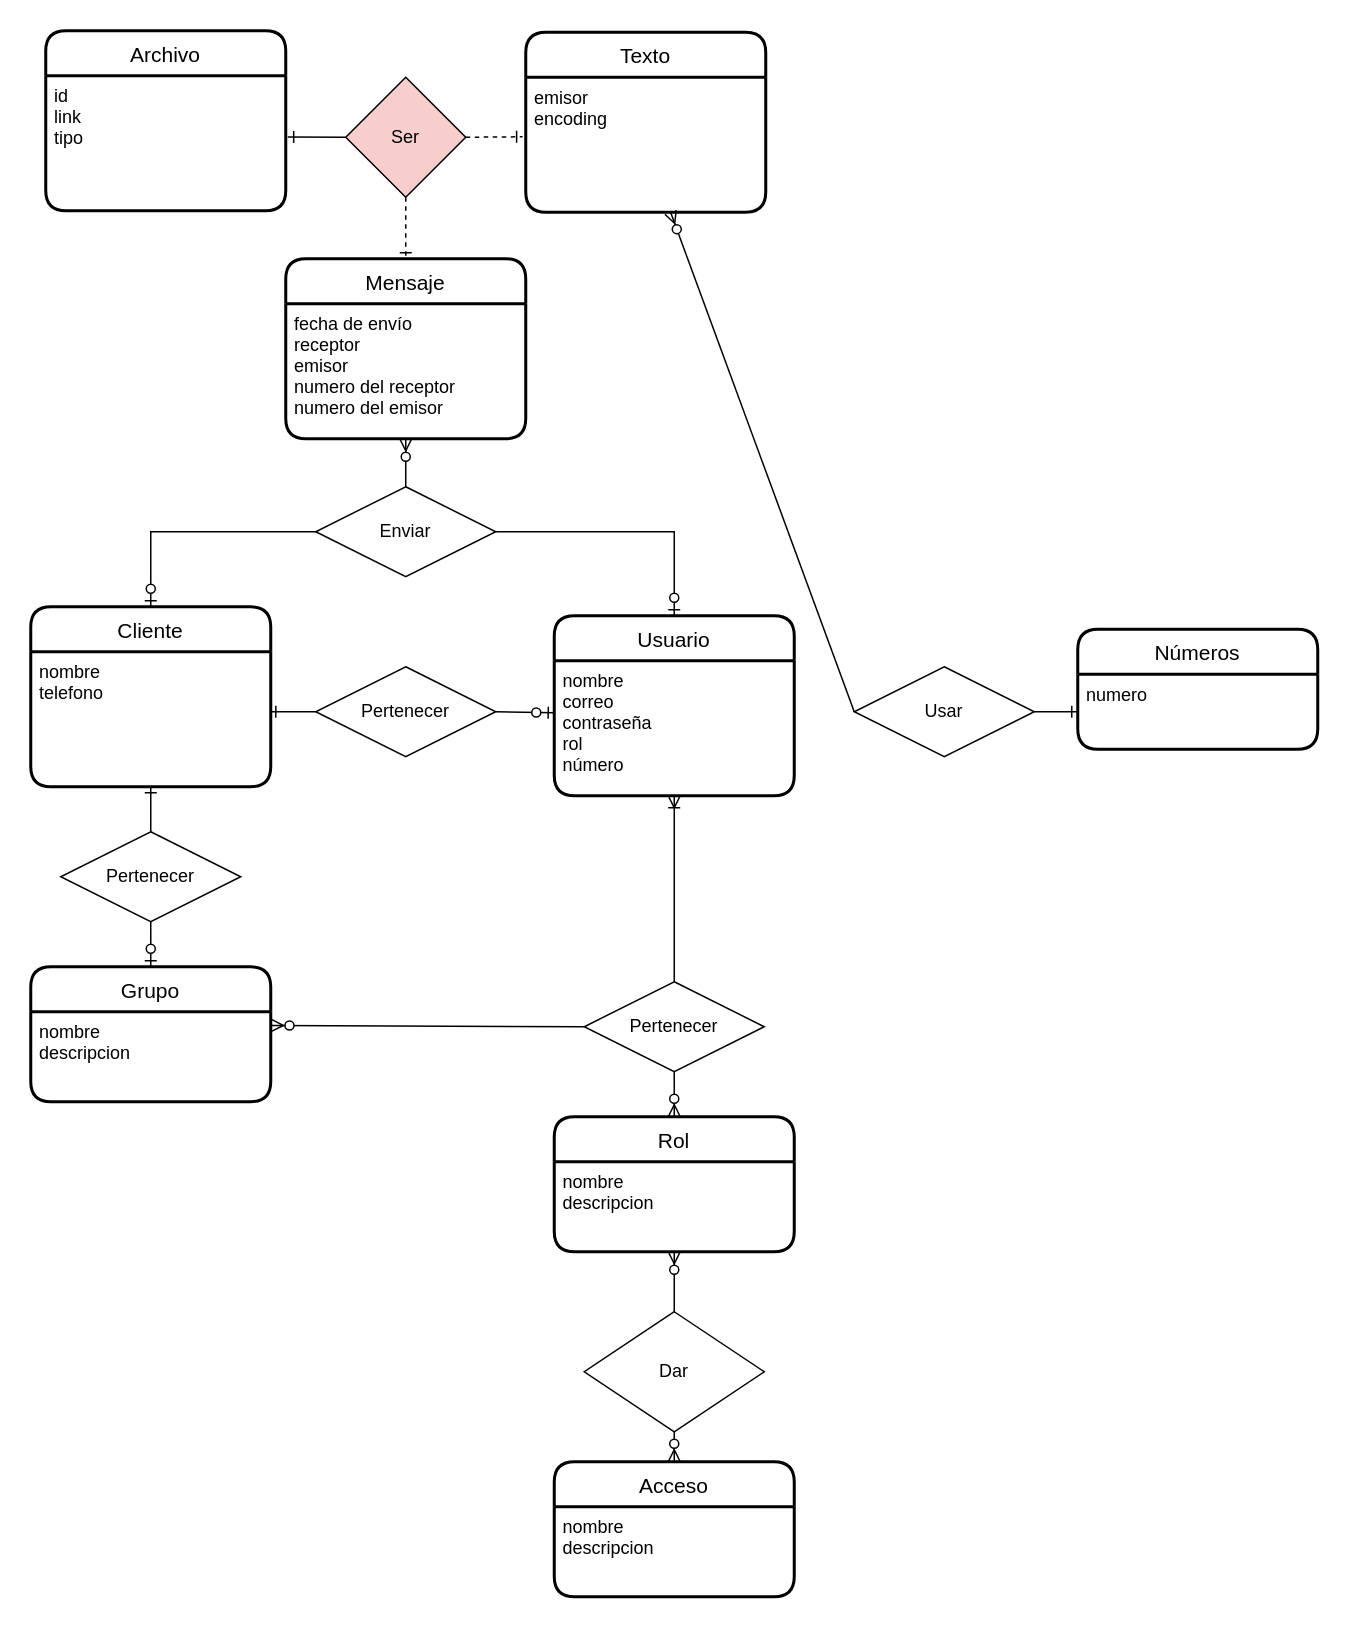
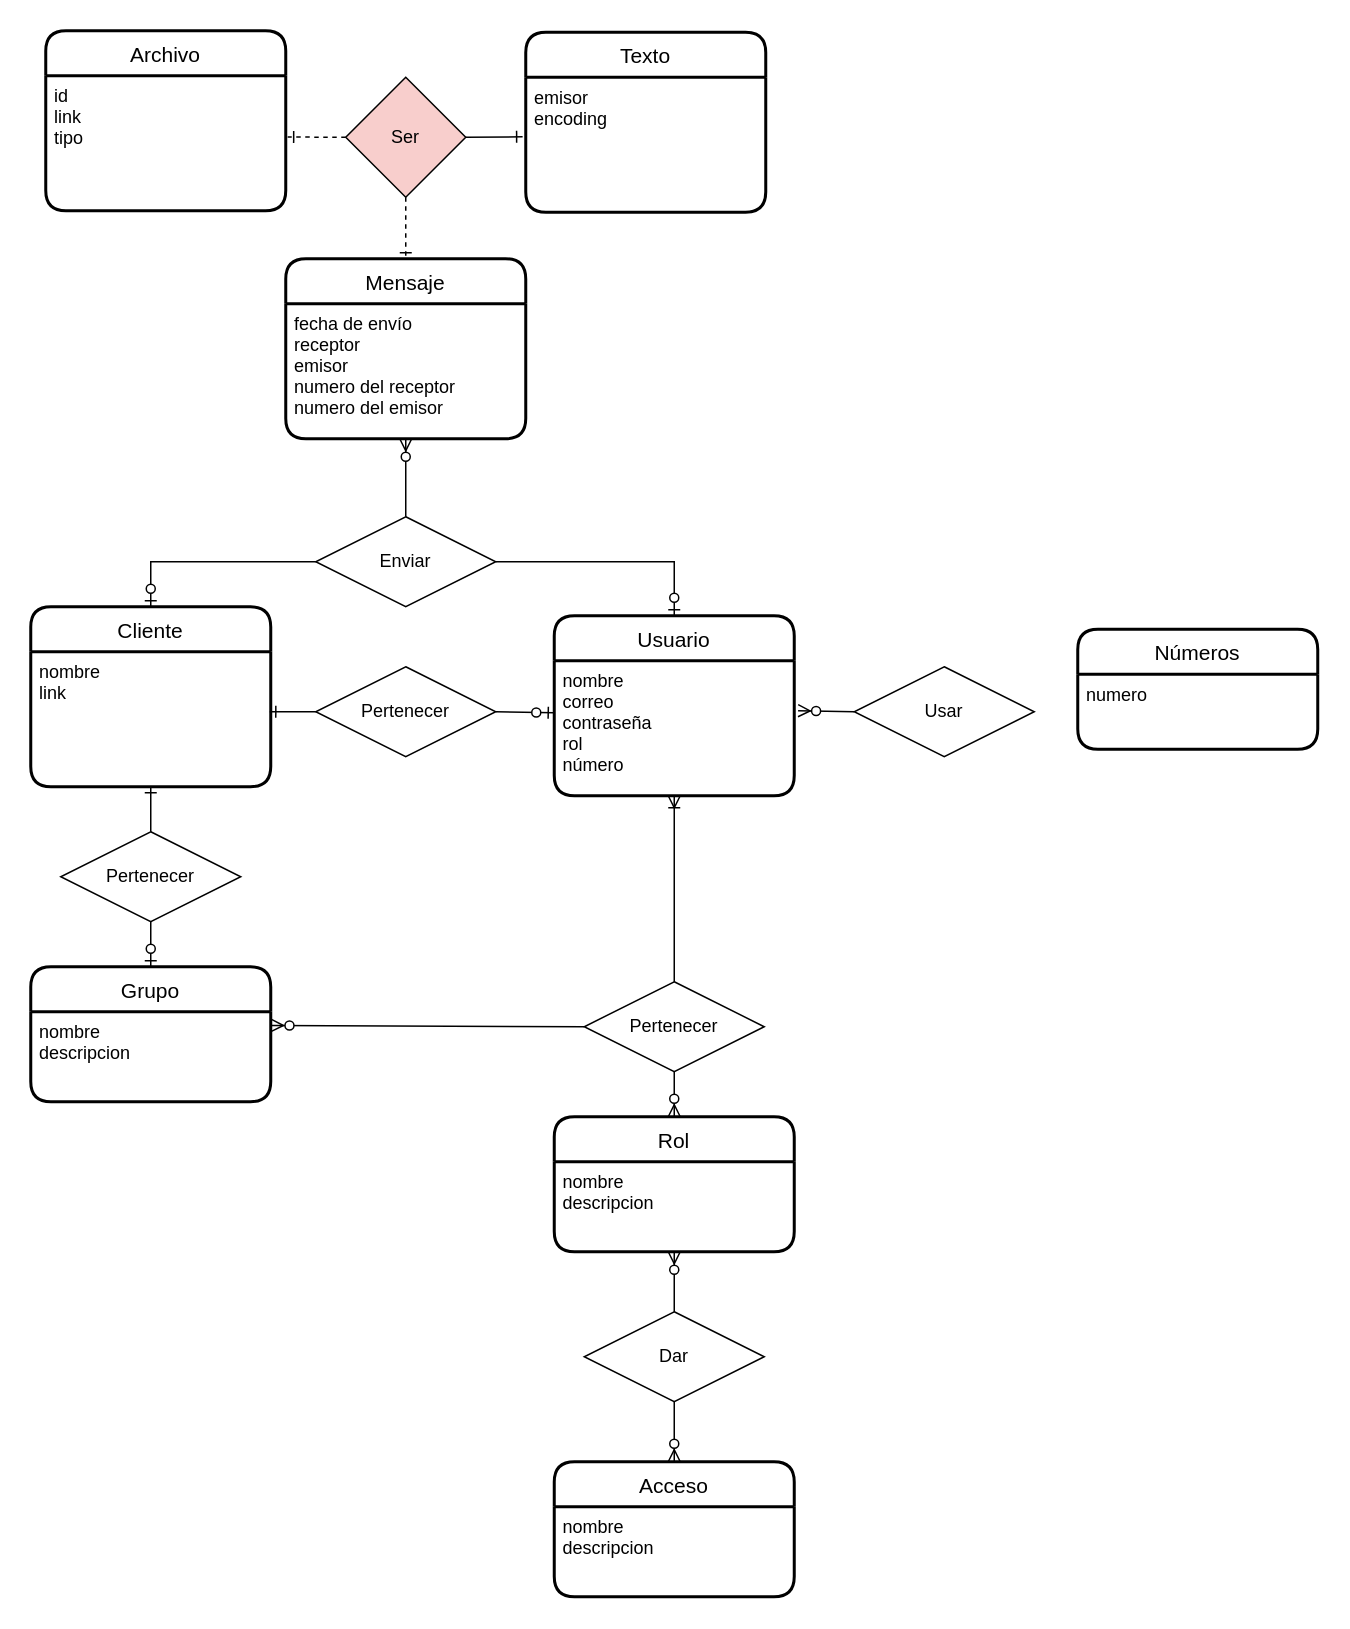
- <mxCell id="40" value="" style="endArrow=ERone;html=1;rounded=0;endFill=0;entryX=1.008;entryY=0.454;entryDx=0;entryDy=0;exitX=0;exitY=0.5;exitDx=0;exitDy=0;entryPerimeter=0;" edge="1" parent="1" source="35" target="32"><mxGeometry relative="1" as="geometry"><mxPoint x="280" y="361" as="sourcePoint" /><mxPoint x="280" y="321" as="targetPoint" /></mxGeometry></mxCell>
+ <mxCell id="40" value="" style="endArrow=ERone;html=1;rounded=0;endFill=0;entryX=1.008;entryY=0.454;entryDx=0;entryDy=0;exitX=0;exitY=0.5;exitDx=0;exitDy=0;entryPerimeter=0;dashed=1;" edge="1" parent="1" source="35" target="32"><mxGeometry relative="1" as="geometry"><mxPoint x="280" y="361" as="sourcePoint" /><mxPoint x="280" y="321" as="targetPoint" /></mxGeometry></mxCell>
- <mxCell id="41" value="" style="endArrow=ERone;html=1;rounded=0;endFill=0;entryX=-0.013;entryY=0.441;entryDx=0;entryDy=0;exitX=1;exitY=0.5;exitDx=0;exitDy=0;entryPerimeter=0;dashed=1;" edge="1" parent="1" source="35" target="34"><mxGeometry relative="1" as="geometry"><mxPoint x="240" y="101" as="sourcePoint" /><mxPoint x="201.28" y="100.86" as="targetPoint" /></mxGeometry></mxCell>
+ <mxCell id="41" value="" style="endArrow=ERone;html=1;rounded=0;endFill=0;entryX=-0.013;entryY=0.441;entryDx=0;entryDy=0;exitX=1;exitY=0.5;exitDx=0;exitDy=0;entryPerimeter=0;" edge="1" parent="1" source="35" target="34"><mxGeometry relative="1" as="geometry"><mxPoint x="240" y="101" as="sourcePoint" /><mxPoint x="201.28" y="100.86" as="targetPoint" /></mxGeometry></mxCell>
- <mxCell id="48" value="" style="endArrow=ERzeroToMany;html=1;rounded=0;exitX=0;exitY=0.5;exitDx=0;exitDy=0;endFill=1;" edge="1" parent="1" source="47" target="34"><mxGeometry relative="1" as="geometry"><mxPoint x="459" y="724" as="sourcePoint" /><mxPoint x="459" y="754" as="targetPoint" /></mxGeometry></mxCell>
+ <mxCell id="48" value="" style="endArrow=ERzeroToMany;html=1;rounded=0;exitX=0;exitY=0.5;exitDx=0;exitDy=0;entryX=1.016;entryY=0.37;entryDx=0;entryDy=0;endFill=1;entryPerimeter=0;" edge="1" parent="1" source="47" target="7"><mxGeometry relative="1" as="geometry"><mxPoint x="459" y="724" as="sourcePoint" /><mxPoint x="459" y="754" as="targetPoint" /></mxGeometry></mxCell>
- <mxCell id="36" value="Enviar" style="shape=rhombus;perimeter=rhombusPerimeter;whiteSpace=wrap;html=1;align=center;" vertex="1" parent="1"><mxGeometry x="210" y="324" width="120" height="60" as="geometry" /></mxCell>
+ <mxCell id="36" value="Enviar" style="shape=rhombus;perimeter=rhombusPerimeter;whiteSpace=wrap;html=1;align=center;" vertex="1" parent="1"><mxGeometry x="210" y="344" width="120" height="60" as="geometry" /></mxCell>
- <mxCell id="3" value="nombre&#10;telefono" style="align=left;strokeColor=none;fillColor=none;spacingLeft=4;fontSize=12;verticalAlign=top;resizable=0;rotatable=0;part=1;" vertex="1" parent="2"><mxGeometry y="30" width="160" height="90" as="geometry" /></mxCell>
+ <mxCell id="3" value="nombre&#10;link" style="align=left;strokeColor=none;fillColor=none;spacingLeft=4;fontSize=12;verticalAlign=top;resizable=0;rotatable=0;part=1;" vertex="1" parent="2"><mxGeometry y="30" width="160" height="90" as="geometry" /></mxCell>
- <mxCell id="46" value="" style="endArrow=ERone;html=1;rounded=0;endFill=0;exitX=1;exitY=0.5;exitDx=0;exitDy=0;entryX=0;entryY=0.5;entryDx=0;entryDy=0;" edge="1" parent="1" source="47" target="44"><mxGeometry relative="1" as="geometry"><mxPoint x="550" y="410" as="sourcePoint" /><mxPoint x="740" y="490" as="targetPoint" /></mxGeometry></mxCell>
- <mxCell id="19" value="Dar" style="shape=rhombus;perimeter=rhombusPerimeter;whiteSpace=wrap;html=1;align=center;" vertex="1" parent="1"><mxGeometry x="389" y="874" width="120" height="80" as="geometry" /></mxCell>
+ <mxCell id="19" value="Dar" style="shape=rhombus;perimeter=rhombusPerimeter;whiteSpace=wrap;html=1;align=center;" vertex="1" parent="1"><mxGeometry x="389" y="874" width="120" height="60" as="geometry" /></mxCell>
